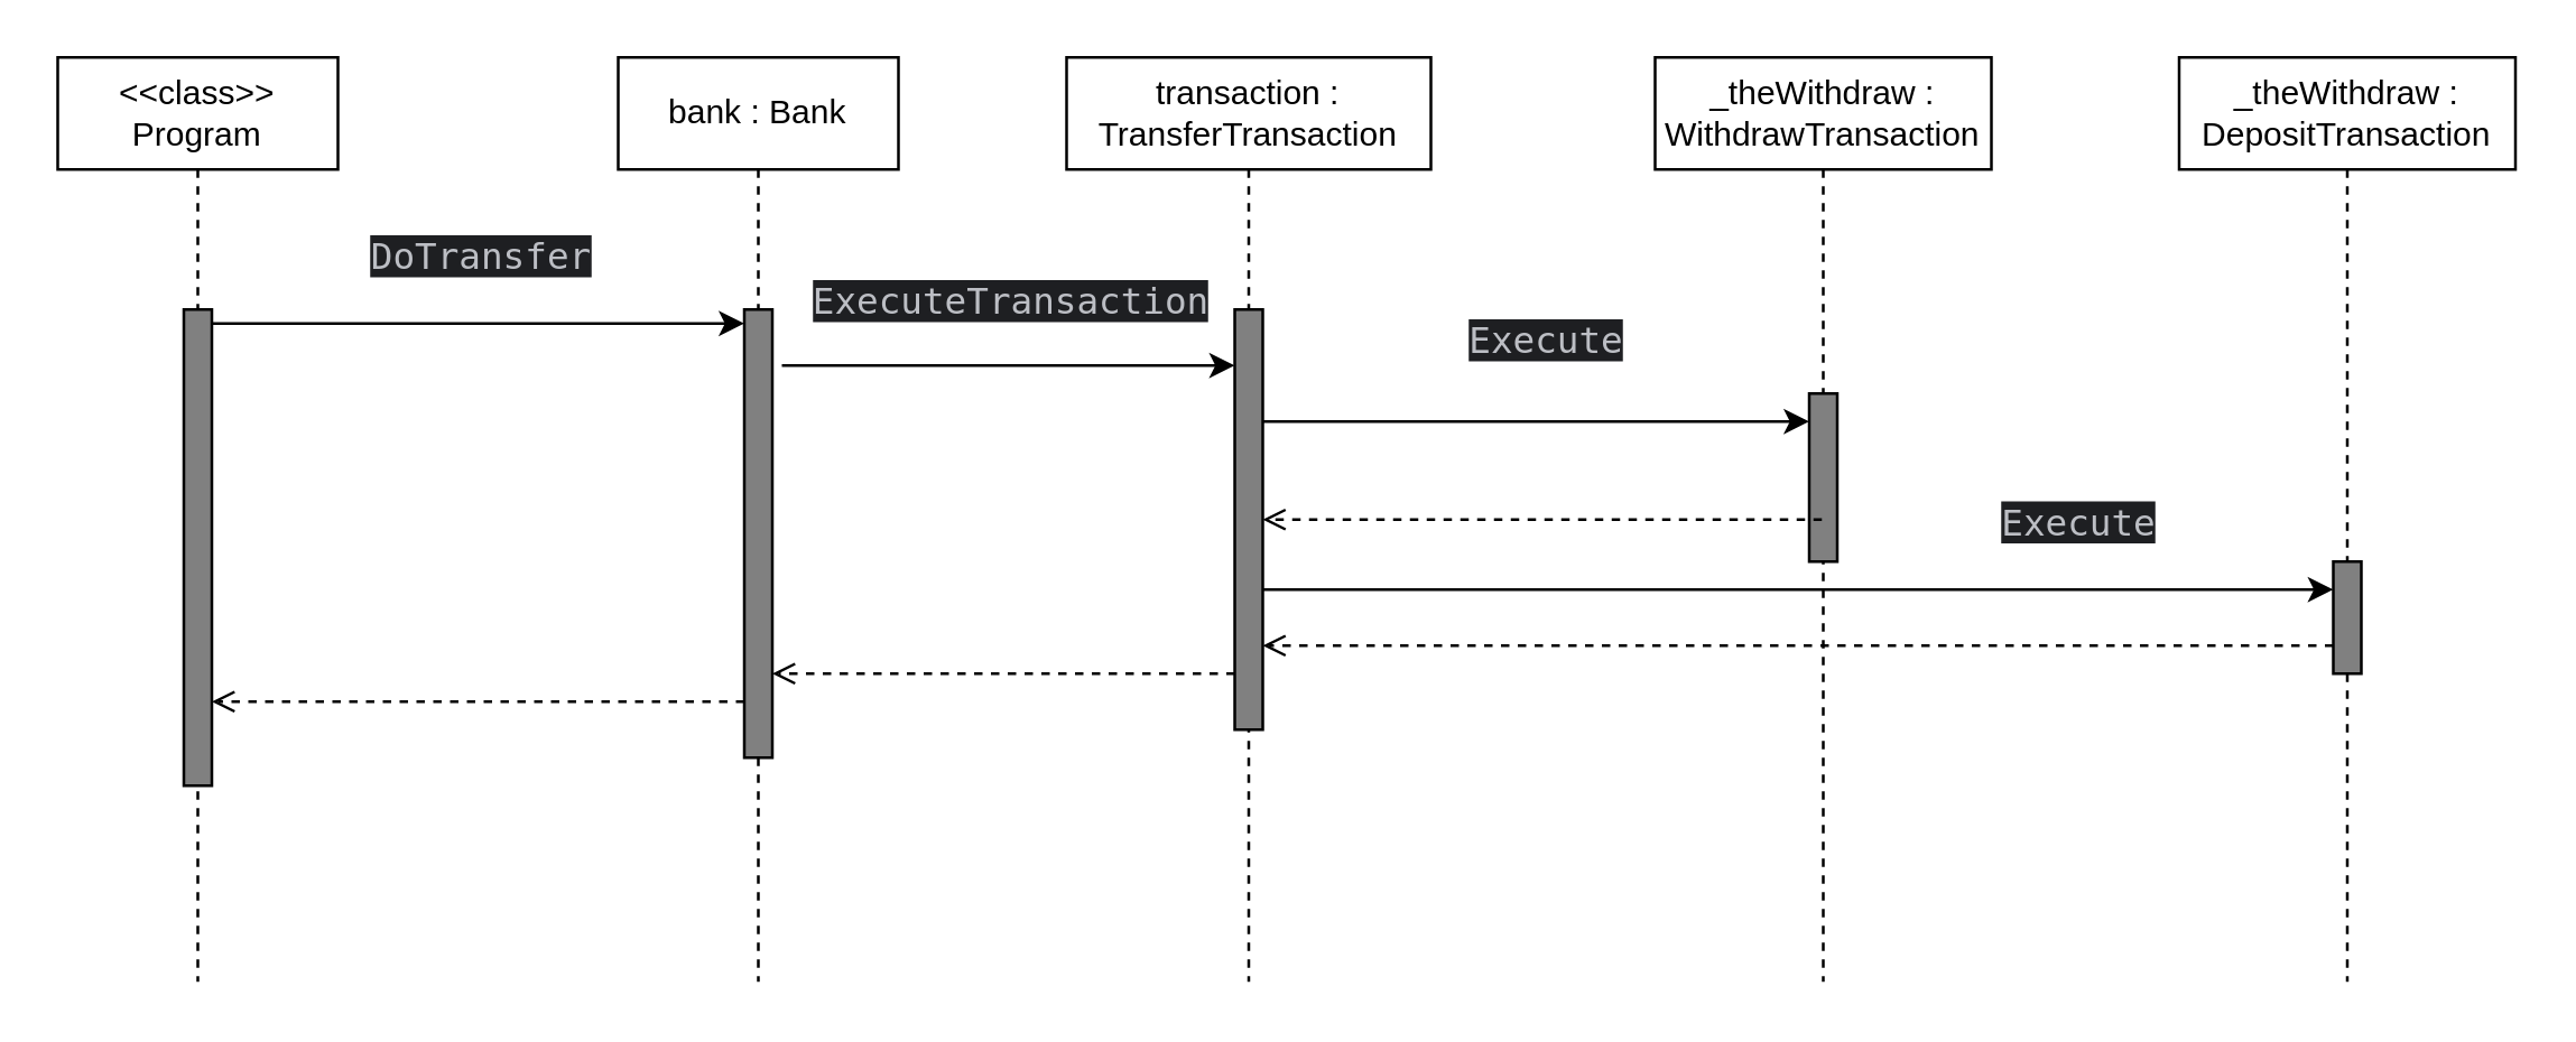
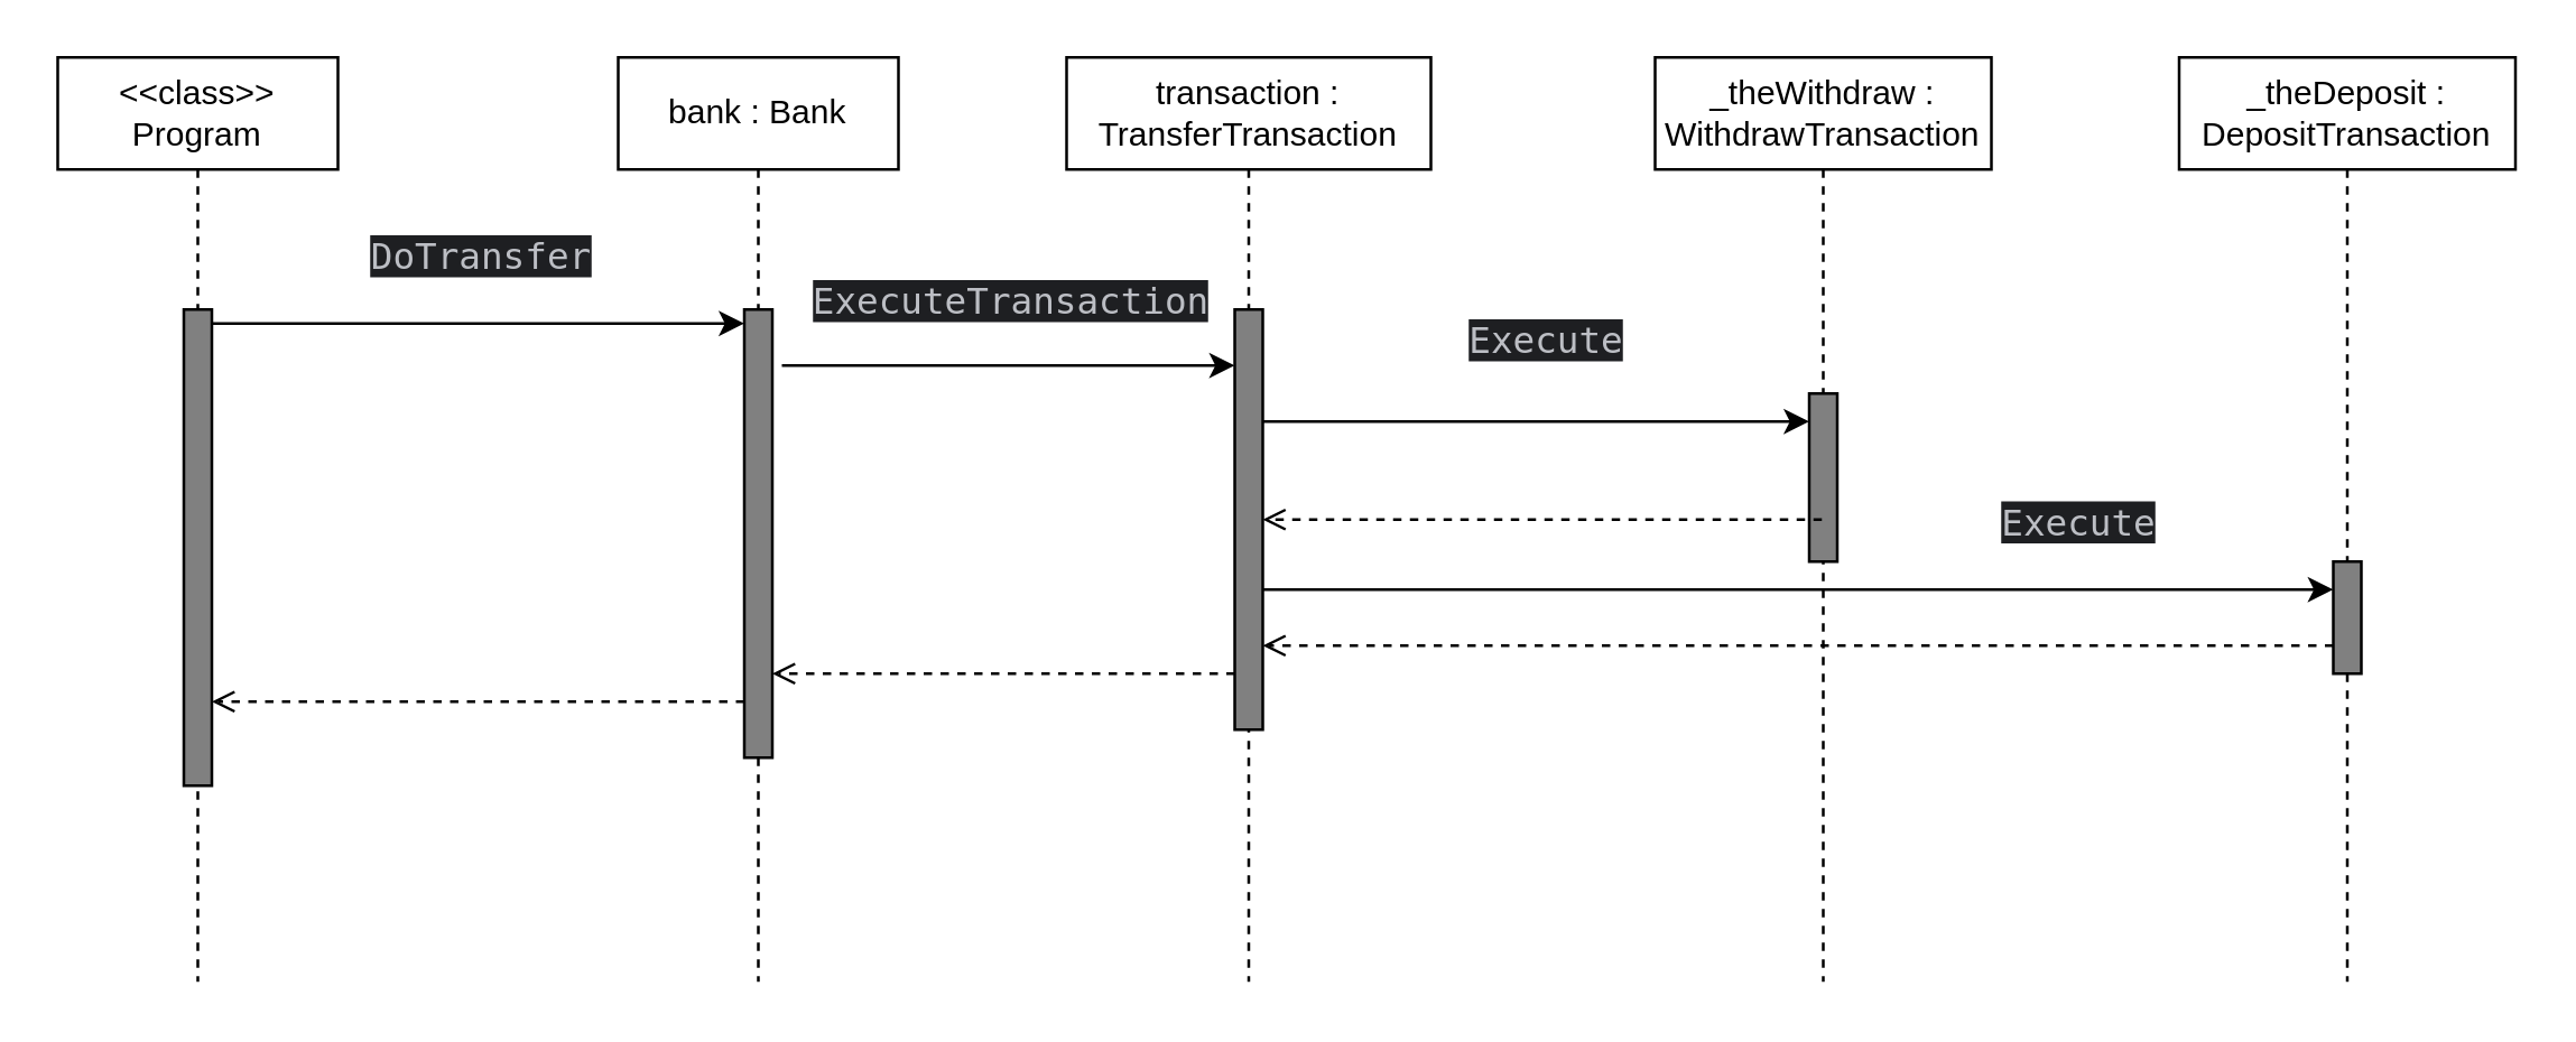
- <mxCell id="16" value="_theWithdraw : DepositTransaction" style="shape=umlLifeline;perimeter=lifelinePerimeter;whiteSpace=wrap;html=1;container=1;dropTarget=0;collapsible=0;recursiveResize=0;outlineConnect=0;portConstraint=eastwest;newEdgeStyle={&quot;edgeStyle&quot;:&quot;elbowEdgeStyle&quot;,&quot;elbow&quot;:&quot;vertical&quot;,&quot;curved&quot;:0,&quot;rounded&quot;:0};" vertex="1" parent="1"><mxGeometry x="777" y="20" width="120" height="330" as="geometry" /></mxCell>
+ <mxCell id="16" value="_theDeposit : DepositTransaction" style="shape=umlLifeline;perimeter=lifelinePerimeter;whiteSpace=wrap;html=1;container=1;dropTarget=0;collapsible=0;recursiveResize=0;outlineConnect=0;portConstraint=eastwest;newEdgeStyle={&quot;edgeStyle&quot;:&quot;elbowEdgeStyle&quot;,&quot;elbow&quot;:&quot;vertical&quot;,&quot;curved&quot;:0,&quot;rounded&quot;:0};" vertex="1" parent="1"><mxGeometry x="777" y="20" width="120" height="330" as="geometry" /></mxCell>
